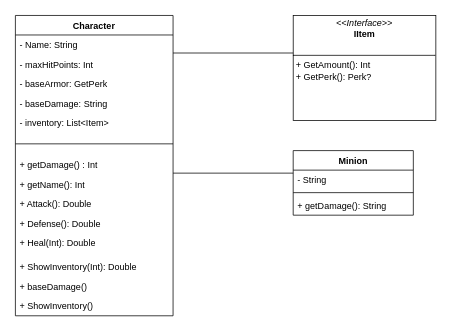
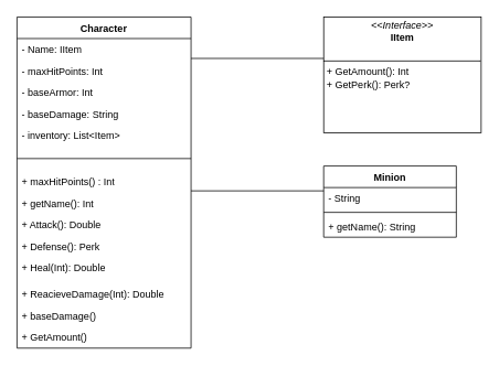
- <mxCell id="3" value="- Name: String" style="text;strokeColor=none;fillColor=none;align=left;verticalAlign=top;spacingLeft=4;spacingRight=4;overflow=hidden;rotatable=0;points=[[0,0.5],[1,0.5]];portConstraint=eastwest;whiteSpace=wrap;html=1;" vertex="1" parent="2"><mxGeometry y="26" width="210" height="26" as="geometry" /></mxCell>
+ <mxCell id="3" value="- Name: IItem" style="text;strokeColor=none;fillColor=none;align=left;verticalAlign=top;spacingLeft=4;spacingRight=4;overflow=hidden;rotatable=0;points=[[0,0.5],[1,0.5]];portConstraint=eastwest;whiteSpace=wrap;html=1;" vertex="1" parent="2"><mxGeometry y="26" width="210" height="26" as="geometry" /></mxCell>
- <mxCell id="5" value="- baseArmor: GetPerk" style="text;strokeColor=none;fillColor=none;align=left;verticalAlign=top;spacingLeft=4;spacingRight=4;overflow=hidden;rotatable=0;points=[[0,0.5],[1,0.5]];portConstraint=eastwest;whiteSpace=wrap;html=1;" vertex="1" parent="2"><mxGeometry y="78" width="210" height="26" as="geometry" /></mxCell>
+ <mxCell id="5" value="- baseArmor: Int" style="text;strokeColor=none;fillColor=none;align=left;verticalAlign=top;spacingLeft=4;spacingRight=4;overflow=hidden;rotatable=0;points=[[0,0.5],[1,0.5]];portConstraint=eastwest;whiteSpace=wrap;html=1;" vertex="1" parent="2"><mxGeometry y="78" width="210" height="26" as="geometry" /></mxCell>
- <mxCell id="9" value="+ getDamage() : Int" style="text;strokeColor=none;fillColor=none;align=left;verticalAlign=top;spacingLeft=4;spacingRight=4;overflow=hidden;rotatable=0;points=[[0,0.5],[1,0.5]];portConstraint=eastwest;whiteSpace=wrap;html=1;" vertex="1" parent="2"><mxGeometry y="186" width="210" height="26" as="geometry" /></mxCell>
+ <mxCell id="9" value="+ maxHitPoints() : Int" style="text;strokeColor=none;fillColor=none;align=left;verticalAlign=top;spacingLeft=4;spacingRight=4;overflow=hidden;rotatable=0;points=[[0,0.5],[1,0.5]];portConstraint=eastwest;whiteSpace=wrap;html=1;" vertex="1" parent="2"><mxGeometry y="186" width="210" height="26" as="geometry" /></mxCell>
- <mxCell id="22" value="+ getDamage(): String" style="text;strokeColor=none;fillColor=none;align=left;verticalAlign=top;spacingLeft=4;spacingRight=4;overflow=hidden;rotatable=0;points=[[0,0.5],[1,0.5]];portConstraint=eastwest;whiteSpace=wrap;html=1;" vertex="1" parent="19"><mxGeometry y="60" width="160" height="26" as="geometry" /></mxCell>
+ <mxCell id="22" value="+ getName(): String" style="text;strokeColor=none;fillColor=none;align=left;verticalAlign=top;spacingLeft=4;spacingRight=4;overflow=hidden;rotatable=0;points=[[0,0.5],[1,0.5]];portConstraint=eastwest;whiteSpace=wrap;html=1;" vertex="1" parent="19"><mxGeometry y="60" width="160" height="26" as="geometry" /></mxCell>
- <mxCell id="12" value="+ Defense(): Double" style="text;strokeColor=none;fillColor=none;align=left;verticalAlign=top;spacingLeft=4;spacingRight=4;overflow=hidden;rotatable=0;points=[[0,0.5],[1,0.5]];portConstraint=eastwest;whiteSpace=wrap;html=1;" vertex="1" parent="2"><mxGeometry y="264" width="210" height="26" as="geometry" /></mxCell>
+ <mxCell id="12" value="+ Defense(): Perk" style="text;strokeColor=none;fillColor=none;align=left;verticalAlign=top;spacingLeft=4;spacingRight=4;overflow=hidden;rotatable=0;points=[[0,0.5],[1,0.5]];portConstraint=eastwest;whiteSpace=wrap;html=1;" vertex="1" parent="2"><mxGeometry y="264" width="210" height="26" as="geometry" /></mxCell>
- <mxCell id="14" value="+ ShowInventory(Int): Double" style="text;strokeColor=none;fillColor=none;align=left;verticalAlign=top;spacingLeft=4;spacingRight=4;overflow=hidden;rotatable=0;points=[[0,0.5],[1,0.5]];portConstraint=eastwest;whiteSpace=wrap;html=1;" vertex="1" parent="2"><mxGeometry y="322" width="210" height="26" as="geometry" /></mxCell>
+ <mxCell id="14" value="+ ReacieveDamage(Int): Double" style="text;strokeColor=none;fillColor=none;align=left;verticalAlign=top;spacingLeft=4;spacingRight=4;overflow=hidden;rotatable=0;points=[[0,0.5],[1,0.5]];portConstraint=eastwest;whiteSpace=wrap;html=1;" vertex="1" parent="2"><mxGeometry y="322" width="210" height="26" as="geometry" /></mxCell>
- <mxCell id="16" value="+ ShowInventory()" style="text;strokeColor=none;fillColor=none;align=left;verticalAlign=top;spacingLeft=4;spacingRight=4;overflow=hidden;rotatable=0;points=[[0,0.5],[1,0.5]];portConstraint=eastwest;whiteSpace=wrap;html=1;" vertex="1" parent="2"><mxGeometry y="374" width="210" height="26" as="geometry" /></mxCell>
+ <mxCell id="16" value="+ GetAmount()" style="text;strokeColor=none;fillColor=none;align=left;verticalAlign=top;spacingLeft=4;spacingRight=4;overflow=hidden;rotatable=0;points=[[0,0.5],[1,0.5]];portConstraint=eastwest;whiteSpace=wrap;html=1;" vertex="1" parent="2"><mxGeometry y="374" width="210" height="26" as="geometry" /></mxCell>
